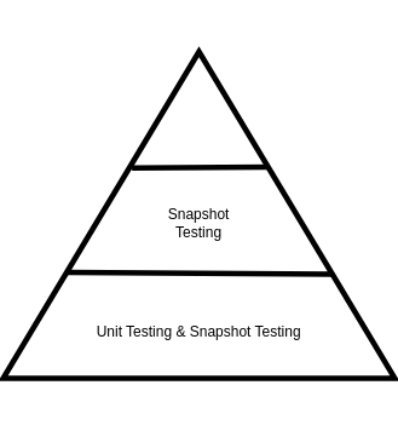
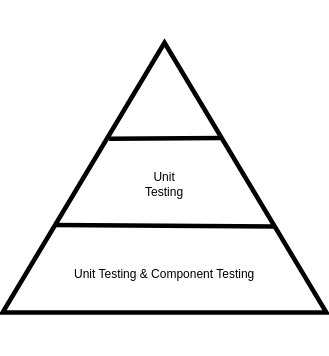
- <mxCell id="5" value="&lt;font style=&quot;font-size: 16px;&quot;&gt;Snapshot&lt;br&gt;Testing&lt;br&gt;&lt;/font&gt;" style="text;html=1;strokeColor=none;fillColor=none;align=center;verticalAlign=middle;whiteSpace=wrap;rounded=0;strokeWidth=6;" parent="1" vertex="1"><mxGeometry x="150" y="230" width="100" height="30" as="geometry" /></mxCell>
+ <mxCell id="5" value="&lt;font style=&quot;font-size: 16px;&quot;&gt;Unit&lt;br&gt;Testing&lt;br&gt;&lt;/font&gt;" style="text;html=1;strokeColor=none;fillColor=none;align=center;verticalAlign=middle;whiteSpace=wrap;rounded=0;strokeWidth=6;" parent="1" vertex="1"><mxGeometry x="150" y="230" width="100" height="30" as="geometry" /></mxCell>
- <mxCell id="6" value="&lt;font style=&quot;font-size: 16px;&quot;&gt;Unit Testing &amp;amp; Snapshot Testing&lt;br&gt;&lt;/font&gt;" style="text;html=1;strokeColor=none;fillColor=none;align=center;verticalAlign=middle;whiteSpace=wrap;rounded=0;strokeWidth=6;" parent="1" vertex="1"><mxGeometry x="70" y="350" width="260" height="30" as="geometry" /></mxCell>
+ <mxCell id="6" value="&lt;font style=&quot;font-size: 16px;&quot;&gt;Unit Testing &amp;amp; Component Testing&lt;br&gt;&lt;/font&gt;" style="text;html=1;strokeColor=none;fillColor=none;align=center;verticalAlign=middle;whiteSpace=wrap;rounded=0;strokeWidth=6;" parent="1" vertex="1"><mxGeometry x="70" y="350" width="260" height="30" as="geometry" /></mxCell>
